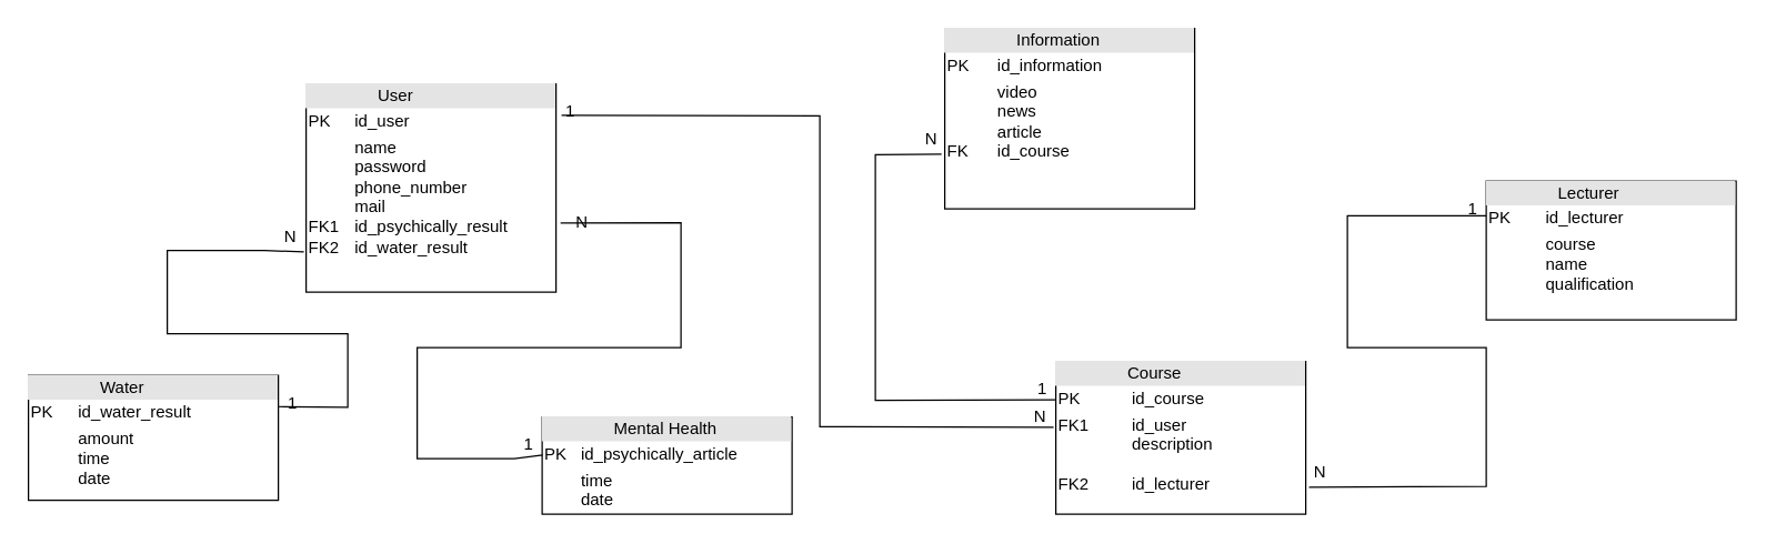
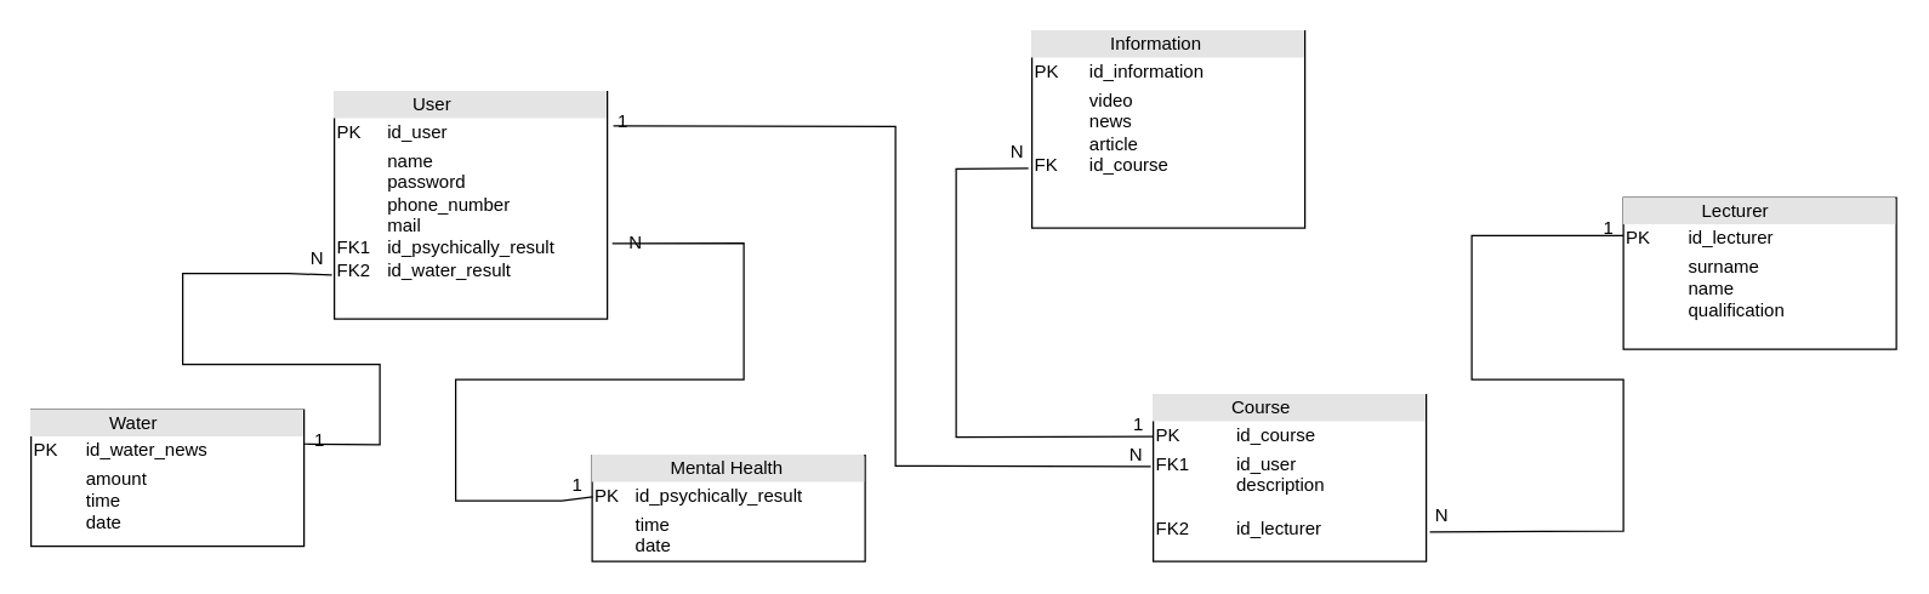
- <mxCell id="7" value="&lt;div style=&quot;box-sizing:border-box;width:100%;background:#e4e4e4;padding:2px;&quot;&gt;&amp;nbsp; &amp;nbsp; &amp;nbsp; &amp;nbsp; &amp;nbsp; &amp;nbsp; &amp;nbsp; &amp;nbsp;Lecturer&lt;/div&gt;&lt;table style=&quot;width:100%;font-size:1em;&quot; cellpadding=&quot;2&quot; cellspacing=&quot;0&quot;&gt;&lt;tbody&gt;&lt;tr&gt;&lt;td&gt;PK&lt;/td&gt;&lt;td&gt;id_lecturer&lt;/td&gt;&lt;/tr&gt;&lt;tr&gt;&lt;td&gt;&lt;br&gt;&lt;br&gt;&lt;br&gt;&lt;br&gt;&lt;br&gt;&lt;br&gt;&lt;/td&gt;&lt;td&gt;course&lt;br&gt;name&lt;br&gt;qualification&lt;br&gt;&lt;br&gt;&lt;br&gt;&lt;br&gt;&lt;br&gt;&lt;br&gt;&lt;br&gt;&lt;/td&gt;&lt;/tr&gt;&lt;tr&gt;&lt;td&gt;&lt;/td&gt;&lt;td&gt;&lt;br&gt;&lt;br&gt;&lt;/td&gt;&lt;/tr&gt;&lt;/tbody&gt;&lt;/table&gt;" style="verticalAlign=top;align=left;overflow=fill;html=1;" vertex="1" parent="1"><mxGeometry x="1070" y="130" width="180" height="100" as="geometry" /></mxCell>
+ <mxCell id="7" value="&lt;div style=&quot;box-sizing:border-box;width:100%;background:#e4e4e4;padding:2px;&quot;&gt;&amp;nbsp; &amp;nbsp; &amp;nbsp; &amp;nbsp; &amp;nbsp; &amp;nbsp; &amp;nbsp; &amp;nbsp;Lecturer&lt;/div&gt;&lt;table style=&quot;width:100%;font-size:1em;&quot; cellpadding=&quot;2&quot; cellspacing=&quot;0&quot;&gt;&lt;tbody&gt;&lt;tr&gt;&lt;td&gt;PK&lt;/td&gt;&lt;td&gt;id_lecturer&lt;/td&gt;&lt;/tr&gt;&lt;tr&gt;&lt;td&gt;&lt;br&gt;&lt;br&gt;&lt;br&gt;&lt;br&gt;&lt;br&gt;&lt;br&gt;&lt;/td&gt;&lt;td&gt;surname&lt;br&gt;name&lt;br&gt;qualification&lt;br&gt;&lt;br&gt;&lt;br&gt;&lt;br&gt;&lt;br&gt;&lt;br&gt;&lt;br&gt;&lt;/td&gt;&lt;/tr&gt;&lt;tr&gt;&lt;td&gt;&lt;/td&gt;&lt;td&gt;&lt;br&gt;&lt;br&gt;&lt;/td&gt;&lt;/tr&gt;&lt;/tbody&gt;&lt;/table&gt;" style="verticalAlign=top;align=left;overflow=fill;html=1;" vertex="1" parent="1"><mxGeometry x="1070" y="130" width="180" height="100" as="geometry" /></mxCell>
- <mxCell id="3" value="&lt;div style=&quot;box-sizing:border-box;width:100%;background:#e4e4e4;padding:2px;&quot;&gt;&amp;nbsp; &amp;nbsp; &amp;nbsp; &amp;nbsp; &amp;nbsp; &amp;nbsp; &amp;nbsp; &amp;nbsp;Water&lt;/div&gt;&lt;table style=&quot;width:100%;font-size:1em;&quot; cellpadding=&quot;2&quot; cellspacing=&quot;0&quot;&gt;&lt;tbody&gt;&lt;tr&gt;&lt;td&gt;PK&lt;/td&gt;&lt;td&gt;id_water_result&lt;/td&gt;&lt;/tr&gt;&lt;tr&gt;&lt;td&gt;&lt;br&gt;&lt;/td&gt;&lt;td&gt;amount&lt;br&gt;time &lt;br&gt;date&lt;/td&gt;&lt;/tr&gt;&lt;tr&gt;&lt;td&gt;&lt;/td&gt;&lt;td&gt;&lt;br&gt;&lt;br&gt;&lt;/td&gt;&lt;/tr&gt;&lt;/tbody&gt;&lt;/table&gt;" style="verticalAlign=top;align=left;overflow=fill;html=1;" vertex="1" parent="1"><mxGeometry x="20" y="270" width="180" height="90" as="geometry" /></mxCell>
+ <mxCell id="3" value="&lt;div style=&quot;box-sizing:border-box;width:100%;background:#e4e4e4;padding:2px;&quot;&gt;&amp;nbsp; &amp;nbsp; &amp;nbsp; &amp;nbsp; &amp;nbsp; &amp;nbsp; &amp;nbsp; &amp;nbsp;Water&lt;/div&gt;&lt;table style=&quot;width:100%;font-size:1em;&quot; cellpadding=&quot;2&quot; cellspacing=&quot;0&quot;&gt;&lt;tbody&gt;&lt;tr&gt;&lt;td&gt;PK&lt;/td&gt;&lt;td&gt;id_water_news&lt;/td&gt;&lt;/tr&gt;&lt;tr&gt;&lt;td&gt;&lt;br&gt;&lt;/td&gt;&lt;td&gt;amount&lt;br&gt;time &lt;br&gt;date&lt;/td&gt;&lt;/tr&gt;&lt;tr&gt;&lt;td&gt;&lt;/td&gt;&lt;td&gt;&lt;br&gt;&lt;br&gt;&lt;/td&gt;&lt;/tr&gt;&lt;/tbody&gt;&lt;/table&gt;" style="verticalAlign=top;align=left;overflow=fill;html=1;" vertex="1" parent="1"><mxGeometry x="20" y="270" width="180" height="90" as="geometry" /></mxCell>
- <mxCell id="4" value="&lt;div style=&quot;box-sizing:border-box;width:100%;background:#e4e4e4;padding:2px;&quot;&gt;&amp;nbsp; &amp;nbsp; &amp;nbsp; &amp;nbsp; &amp;nbsp; &amp;nbsp; &amp;nbsp; &amp;nbsp;Mental Health&lt;/div&gt;&lt;table style=&quot;width:100%;font-size:1em;&quot; cellpadding=&quot;2&quot; cellspacing=&quot;0&quot;&gt;&lt;tbody&gt;&lt;tr&gt;&lt;td&gt;PK&lt;/td&gt;&lt;td&gt;id_psychically_article&lt;/td&gt;&lt;/tr&gt;&lt;tr&gt;&lt;td&gt;&amp;nbsp; &amp;nbsp;&amp;nbsp;&lt;br&gt;&lt;br&gt;&lt;/td&gt;&lt;td&gt;time&lt;br&gt;date&lt;br&gt;&lt;br&gt;&lt;/td&gt;&lt;/tr&gt;&lt;tr&gt;&lt;td&gt;&lt;/td&gt;&lt;td&gt;&lt;br&gt;&lt;br&gt;&lt;/td&gt;&lt;/tr&gt;&lt;/tbody&gt;&lt;/table&gt;" style="verticalAlign=top;align=left;overflow=fill;html=1;" vertex="1" parent="1"><mxGeometry x="390" y="300" width="180" height="70" as="geometry" /></mxCell>
+ <mxCell id="4" value="&lt;div style=&quot;box-sizing:border-box;width:100%;background:#e4e4e4;padding:2px;&quot;&gt;&amp;nbsp; &amp;nbsp; &amp;nbsp; &amp;nbsp; &amp;nbsp; &amp;nbsp; &amp;nbsp; &amp;nbsp;Mental Health&lt;/div&gt;&lt;table style=&quot;width:100%;font-size:1em;&quot; cellpadding=&quot;2&quot; cellspacing=&quot;0&quot;&gt;&lt;tbody&gt;&lt;tr&gt;&lt;td&gt;PK&lt;/td&gt;&lt;td&gt;id_psychically_result&lt;/td&gt;&lt;/tr&gt;&lt;tr&gt;&lt;td&gt;&amp;nbsp; &amp;nbsp;&amp;nbsp;&lt;br&gt;&lt;br&gt;&lt;/td&gt;&lt;td&gt;time&lt;br&gt;date&lt;br&gt;&lt;br&gt;&lt;/td&gt;&lt;/tr&gt;&lt;tr&gt;&lt;td&gt;&lt;/td&gt;&lt;td&gt;&lt;br&gt;&lt;br&gt;&lt;/td&gt;&lt;/tr&gt;&lt;/tbody&gt;&lt;/table&gt;" style="verticalAlign=top;align=left;overflow=fill;html=1;" vertex="1" parent="1"><mxGeometry x="390" y="300" width="180" height="70" as="geometry" /></mxCell>
